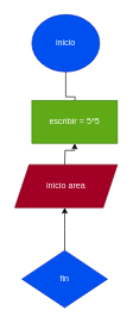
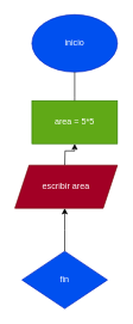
- <mxCell id="2" value="inicio" style="ellipse;whiteSpace=wrap;html=1;fillColor=#0050ef;fontColor=#ffffff;strokeColor=#001DBC;" parent="1" vertex="1"><mxGeometry x="44" y="20" width="95" height="80" as="geometry" /></mxCell>
+ <mxCell id="2" value="inicio" style="ellipse;whiteSpace=wrap;html=1;fillColor=#0050ef;fontColor=#ffffff;strokeColor=#001DBC;" parent="1" vertex="1"><mxGeometry x="44" y="20" width="120" height="80" as="geometry" /></mxCell>
- <mxCell id="6" value="escribir = 5*5" style="rounded=0;whiteSpace=wrap;html=1;fillColor=#60a917;fontColor=#ffffff;strokeColor=#2D7600;" parent="1" vertex="1"><mxGeometry x="44" y="140" width="120" height="60" as="geometry" /></mxCell>
+ <mxCell id="6" value="area = 5*5" style="rounded=0;whiteSpace=wrap;html=1;fillColor=#60a917;fontColor=#ffffff;strokeColor=#2D7600;" parent="1" vertex="1"><mxGeometry x="44" y="140" width="120" height="60" as="geometry" /></mxCell>
- <mxCell id="8" value="inicio area" style="shape=parallelogram;perimeter=parallelogramPerimeter;whiteSpace=wrap;html=1;fixedSize=1;fillColor=#a20025;fontColor=#ffffff;strokeColor=#6F0000;" vertex="1" parent="1"><mxGeometry x="20" y="230" width="144" height="60" as="geometry" /></mxCell>
+ <mxCell id="8" value="escribir area" style="shape=parallelogram;perimeter=parallelogramPerimeter;whiteSpace=wrap;html=1;fixedSize=1;fillColor=#a20025;fontColor=#ffffff;strokeColor=#6F0000;" vertex="1" parent="1"><mxGeometry x="20" y="230" width="144" height="60" as="geometry" /></mxCell>
